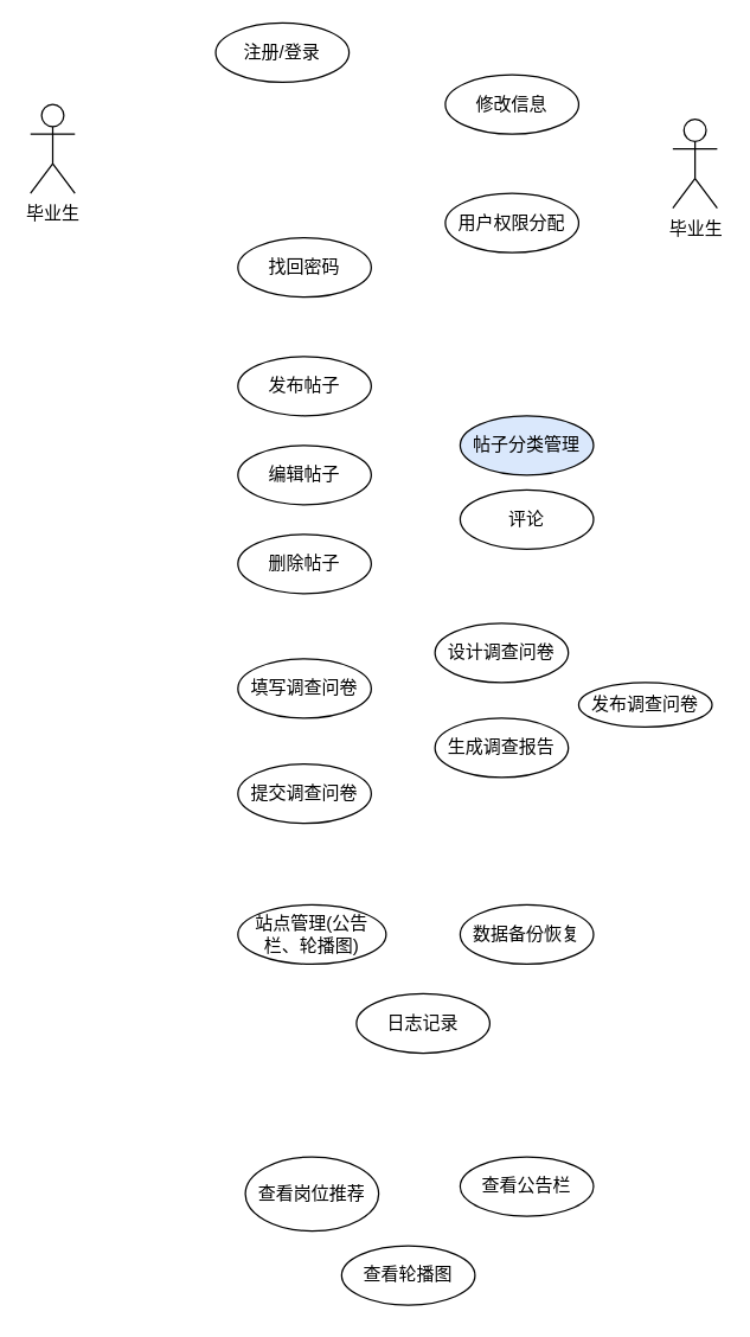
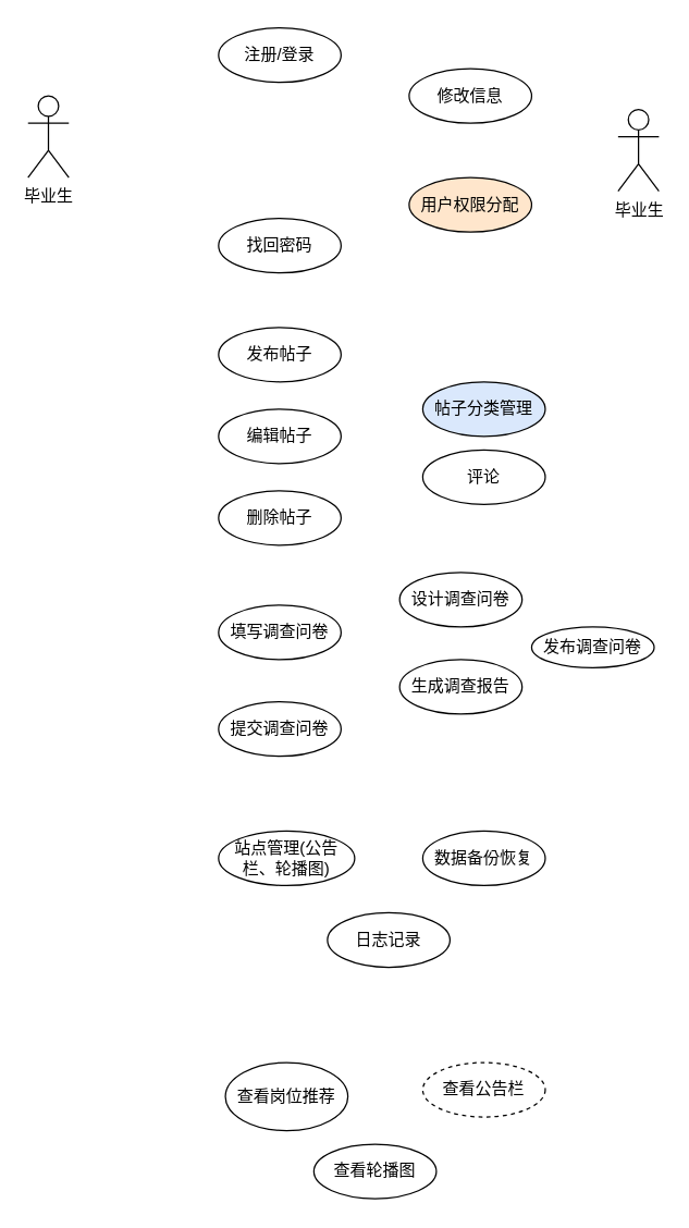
- <mxCell id="3" value="注册/登录" style="ellipse;whiteSpace=wrap;html=1;" vertex="1" parent="1"><mxGeometry x="145" y="15" width="90" height="40" as="geometry" /></mxCell>
+ <mxCell id="3" value="注册/登录" style="ellipse;whiteSpace=wrap;html=1;" vertex="1" parent="1"><mxGeometry x="160" y="20" width="90" height="40" as="geometry" /></mxCell>
- <mxCell id="6" value="用户权限分配" style="ellipse;whiteSpace=wrap;html=1;" vertex="1" parent="1"><mxGeometry x="300" y="130" width="90" height="40" as="geometry" /></mxCell>
+ <mxCell id="6" value="用户权限分配" style="ellipse;whiteSpace=wrap;html=1;fillColor=#ffe6cc;" vertex="1" parent="1"><mxGeometry x="300" y="130" width="90" height="40" as="geometry" /></mxCell>
- <mxCell id="22" value="查看公告栏" style="ellipse;whiteSpace=wrap;html=1;" vertex="1" parent="1"><mxGeometry x="310" y="780" width="90" height="40" as="geometry" /></mxCell>
+ <mxCell id="22" value="查看公告栏" style="ellipse;whiteSpace=wrap;html=1;dashed=1;" vertex="1" parent="1"><mxGeometry x="310" y="780" width="90" height="40" as="geometry" /></mxCell>
